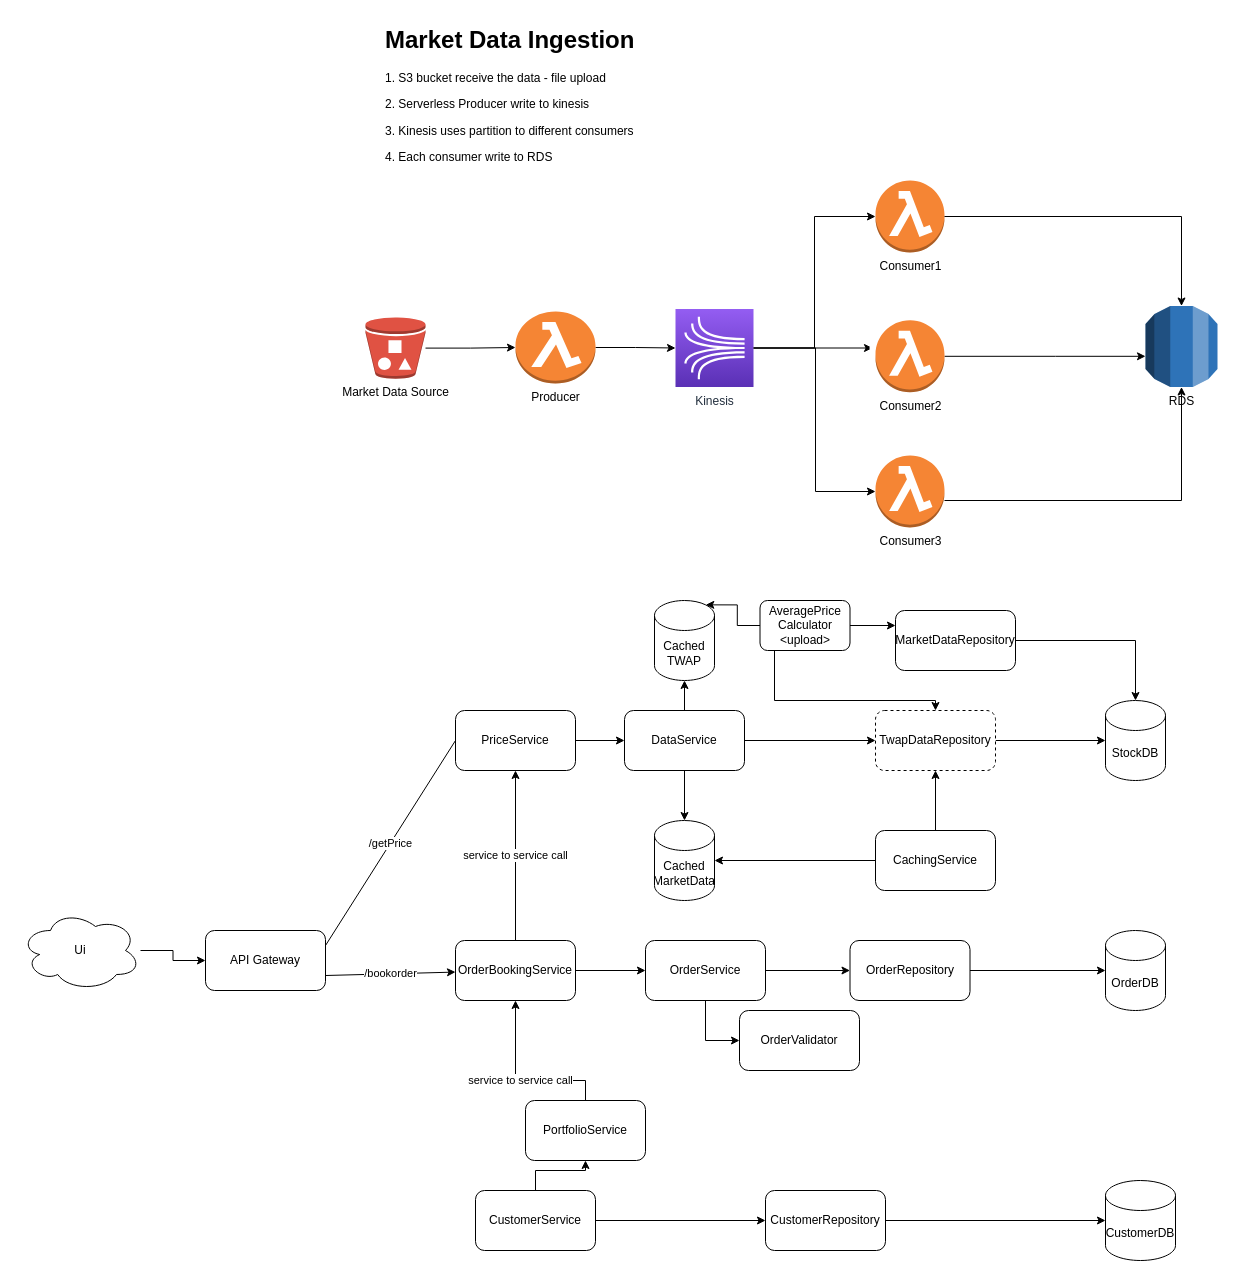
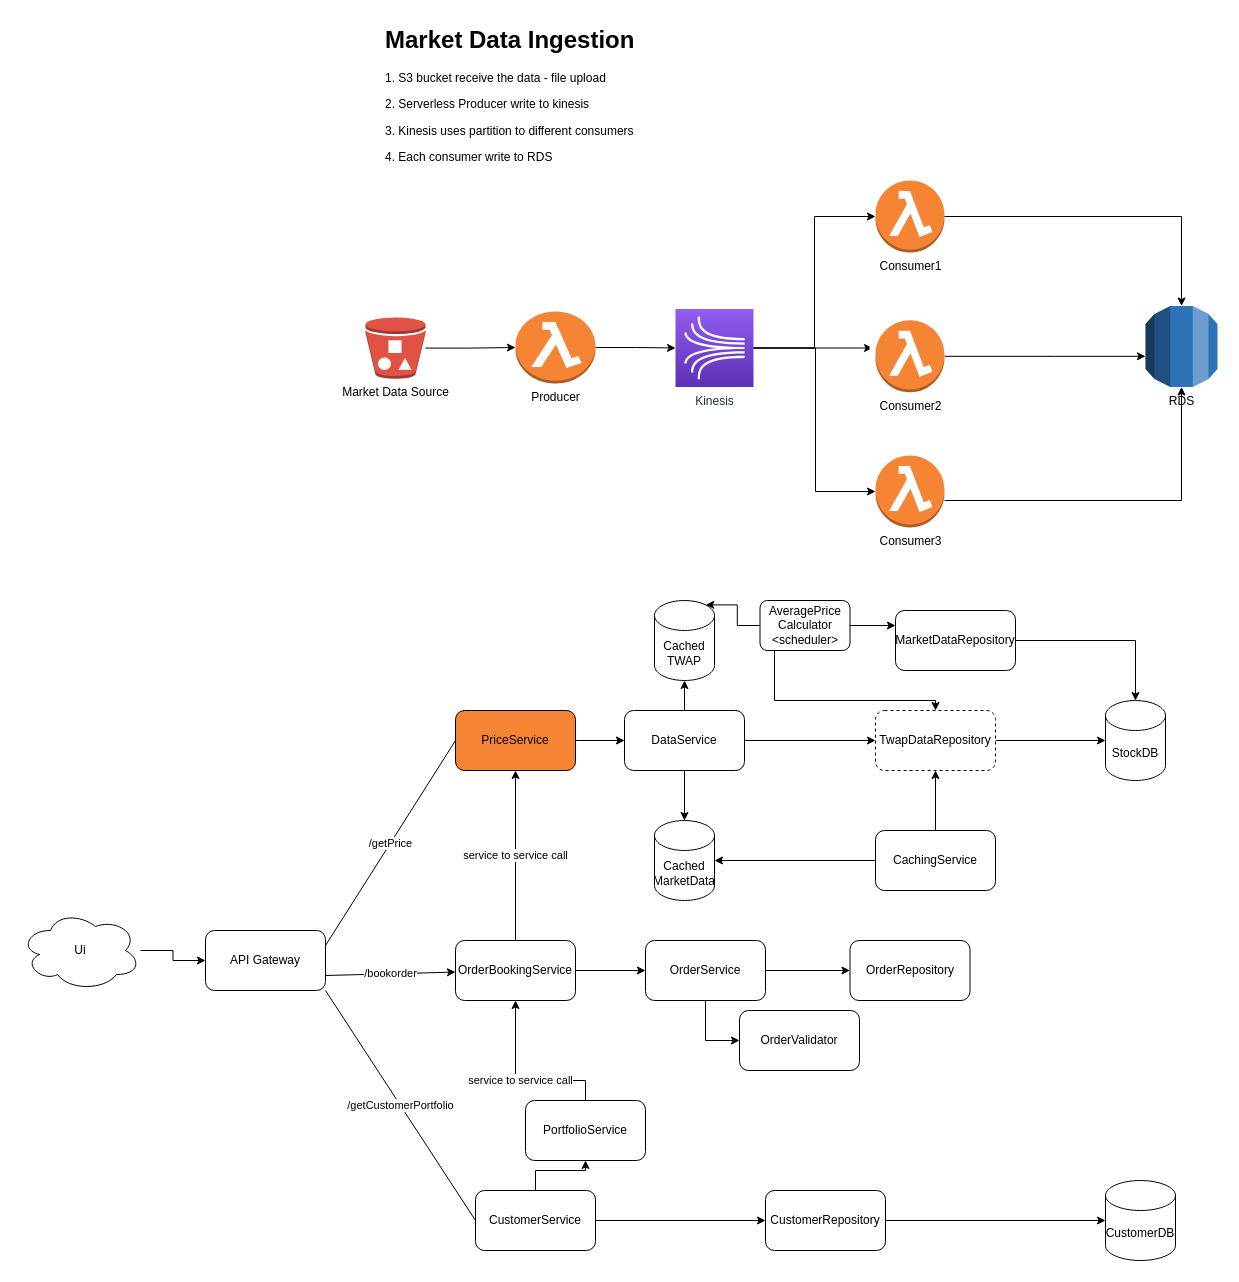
- <mxCell id="45" value="AveragePrice&lt;br&gt;Calculator&lt;br&gt;&amp;lt;upload&amp;gt;" style="rounded=1;whiteSpace=wrap;html=1;align=center;" vertex="1" parent="1"><mxGeometry x="759.5" y="600" width="90" height="50" as="geometry" /></mxCell>
+ <mxCell id="45" value="AveragePrice&lt;br&gt;Calculator&lt;br&gt;&amp;lt;scheduler&amp;gt;" style="rounded=1;whiteSpace=wrap;html=1;align=center;" vertex="1" parent="1"><mxGeometry x="759.5" y="600" width="90" height="50" as="geometry" /></mxCell>
- <mxCell id="21" value="PriceService" style="rounded=1;whiteSpace=wrap;html=1;align=center;" vertex="1" parent="1"><mxGeometry x="455" y="710" width="120" height="60" as="geometry" /></mxCell>
+ <mxCell id="21" value="PriceService" style="rounded=1;whiteSpace=wrap;html=1;align=center;fillColor=#f58534;" vertex="1" parent="1"><mxGeometry x="455" y="710" width="120" height="60" as="geometry" /></mxCell>
- <mxCell id="28" style="edgeStyle=orthogonalEdgeStyle;rounded=0;orthogonalLoop=1;jettySize=auto;html=1;entryX=0;entryY=0.5;entryDx=0;entryDy=0;entryPerimeter=0;" edge="1" parent="1" source="29" target="46"><mxGeometry relative="1" as="geometry" /></mxCell>
- <mxCell id="46" value="OrderDB" style="shape=cylinder3;whiteSpace=wrap;html=1;boundedLbl=1;backgroundOutline=1;size=15;align=center;" vertex="1" parent="1"><mxGeometry x="1105" y="930" width="60" height="80" as="geometry" /></mxCell>
+ <mxCell id="56" value="/getCustomerPortfolio" style="endArrow=none;html=1;rounded=0;entryX=0;entryY=0.5;entryDx=0;entryDy=0;exitX=1;exitY=1;exitDx=0;exitDy=0;" edge="1" parent="1" source="36" target="55"><mxGeometry width="50" height="50" relative="1" as="geometry"><mxPoint x="245" y="1115" as="sourcePoint" /><mxPoint x="395" y="1030" as="targetPoint" /></mxGeometry></mxCell>
